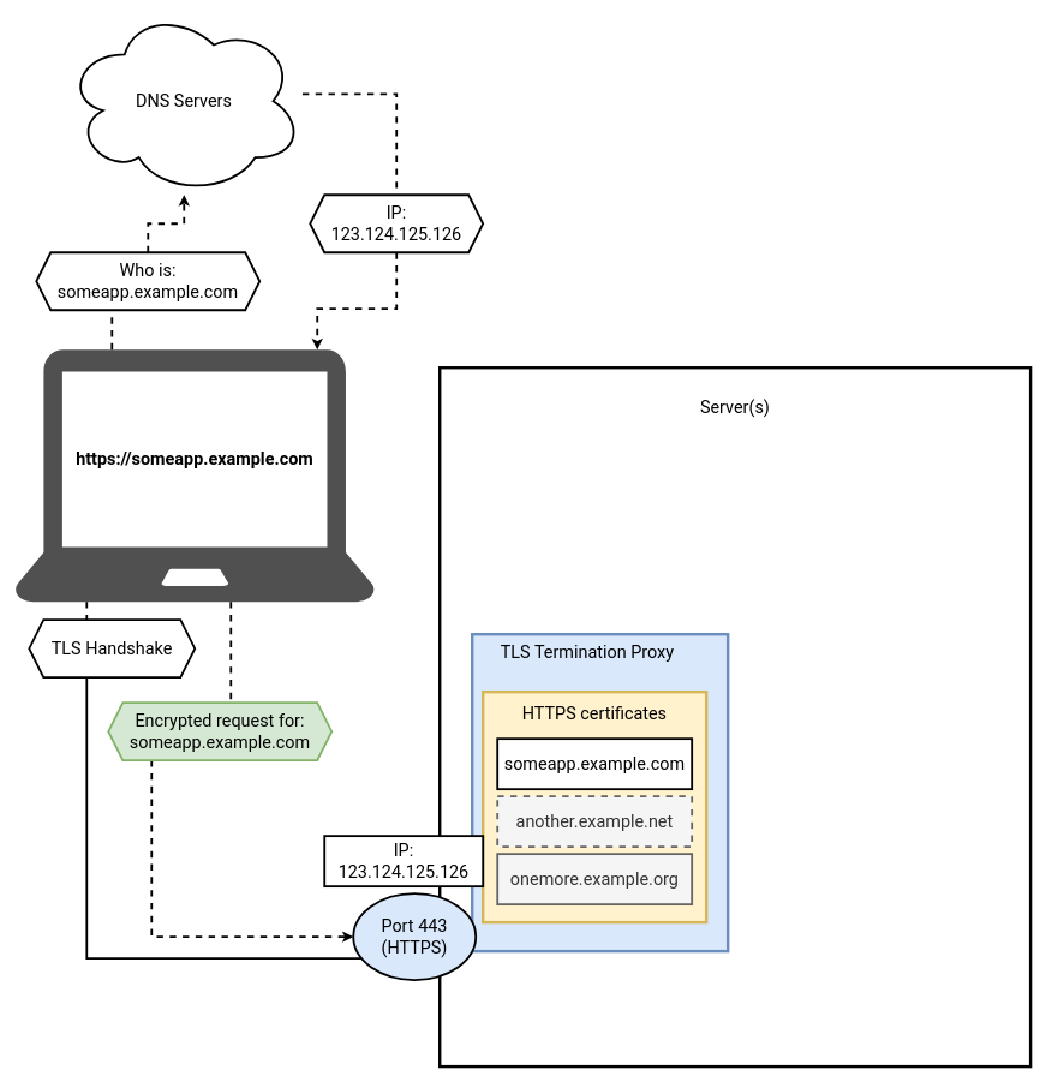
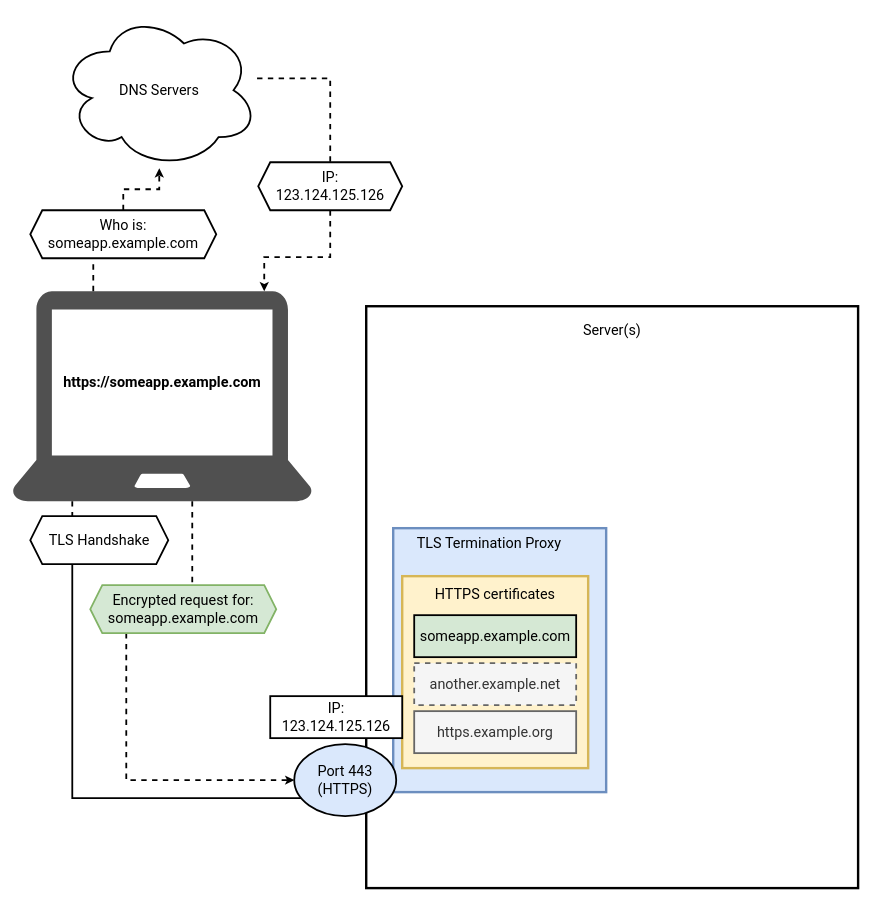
- <mxCell id="10" value="&lt;font face=&quot;Roboto&quot; data-font-src=&quot;https://fonts.googleapis.com/css?family=Roboto&quot; style=&quot;font-size: 24px&quot;&gt;DNS Servers&lt;/font&gt;" style="ellipse;shape=cloud;whiteSpace=wrap;html=1;strokeColor=#000000;strokeWidth=3;" parent="1" vertex="1"><mxGeometry x="90" y="10" width="330" height="260" as="geometry" /></mxCell>
+ <mxCell id="10" value="&lt;font face=&quot;Roboto&quot; data-font-src=&quot;https://fonts.googleapis.com/css?family=Roboto&quot; style=&quot;font-size: 24px&quot;&gt;DNS Servers&lt;/font&gt;" style="ellipse;shape=cloud;whiteSpace=wrap;html=1;strokeColor=#000000;strokeWidth=3;" parent="1" vertex="1"><mxGeometry x="100" y="20" width="330" height="260" as="geometry" /></mxCell>
- <mxCell id="3" value="&lt;font face=&quot;Roboto&quot;&gt;&lt;span style=&quot;font-size: 24px&quot;&gt;Server(s)&lt;/span&gt;&lt;/font&gt;" style="text;html=1;strokeColor=none;fillColor=none;align=center;verticalAlign=middle;whiteSpace=wrap;rounded=0;strokeWidth=3;fontFamily=Roboto Mono, mono;FType=g;" parent="1" vertex="1"><mxGeometry x="870" y="525" width="300" height="80" as="geometry" /></mxCell>
+ <mxCell id="3" value="&lt;font face=&quot;Roboto&quot;&gt;&lt;span style=&quot;font-size: 24px&quot;&gt;Server(s)&lt;/span&gt;&lt;/font&gt;" style="text;html=1;strokeColor=none;fillColor=none;align=center;verticalAlign=middle;whiteSpace=wrap;rounded=0;strokeWidth=3;fontFamily=Roboto Mono, mono;FType=g;" parent="1" vertex="1"><mxGeometry x="870" y="510" width="300" height="80" as="geometry" /></mxCell>
- <mxCell id="23" value="&lt;span style=&quot;font-family: &amp;#34;roboto&amp;#34; ; font-size: 24px&quot;&gt;TLS Handshake&lt;/span&gt;" style="shape=hexagon;perimeter=hexagonPerimeter2;whiteSpace=wrap;html=1;fixedSize=1;strokeWidth=3;" parent="1" vertex="1"><mxGeometry x="40" y="860" width="230" height="80" as="geometry" /></mxCell>
+ <mxCell id="23" value="&lt;span style=&quot;font-family: &amp;#34;roboto&amp;#34; ; font-size: 24px&quot;&gt;TLS Handshake&lt;/span&gt;" style="shape=hexagon;perimeter=hexagonPerimeter2;whiteSpace=wrap;html=1;fixedSize=1;strokeWidth=3;" parent="1" vertex="1"><mxGeometry x="50" y="860" width="230" height="80" as="geometry" /></mxCell>
- <mxCell id="27" value="&lt;font face=&quot;Roboto&quot; data-font-src=&quot;https://fonts.googleapis.com/css?family=Roboto&quot;&gt;&lt;span style=&quot;font-size: 24px&quot;&gt;someapp.example.com&lt;/span&gt;&lt;br&gt;&lt;/font&gt;" style="rounded=0;whiteSpace=wrap;html=1;strokeColor=#000000;strokeWidth=3;" parent="1" vertex="1"><mxGeometry x="690" y="1025" width="270" height="70" as="geometry" /></mxCell>
+ <mxCell id="27" value="&lt;font face=&quot;Roboto&quot; data-font-src=&quot;https://fonts.googleapis.com/css?family=Roboto&quot;&gt;&lt;span style=&quot;font-size: 24px&quot;&gt;someapp.example.com&lt;/span&gt;&lt;br&gt;&lt;/font&gt;" style="rounded=0;whiteSpace=wrap;html=1;strokeColor=#000000;strokeWidth=3;fillColor=#d5e8d4;" parent="1" vertex="1"><mxGeometry x="690" y="1025" width="270" height="70" as="geometry" /></mxCell>
- <mxCell id="29" value="&lt;font face=&quot;Roboto&quot; data-font-src=&quot;https://fonts.googleapis.com/css?family=Roboto&quot;&gt;&lt;span style=&quot;font-size: 24px&quot;&gt;onemore.example.org&lt;/span&gt;&lt;br&gt;&lt;/font&gt;" style="rounded=0;whiteSpace=wrap;html=1;strokeColor=#666666;strokeWidth=3;fillColor=#f5f5f5;fontColor=#333333;" parent="1" vertex="1"><mxGeometry x="690" y="1185" width="270" height="70" as="geometry" /></mxCell>
+ <mxCell id="29" value="&lt;font face=&quot;Roboto&quot; data-font-src=&quot;https://fonts.googleapis.com/css?family=Roboto&quot;&gt;&lt;span style=&quot;font-size: 24px&quot;&gt;https.example.org&lt;/span&gt;&lt;br&gt;&lt;/font&gt;" style="rounded=0;whiteSpace=wrap;html=1;strokeColor=#666666;strokeWidth=3;fillColor=#f5f5f5;fontColor=#333333;" parent="1" vertex="1"><mxGeometry x="690" y="1185" width="270" height="70" as="geometry" /></mxCell>
